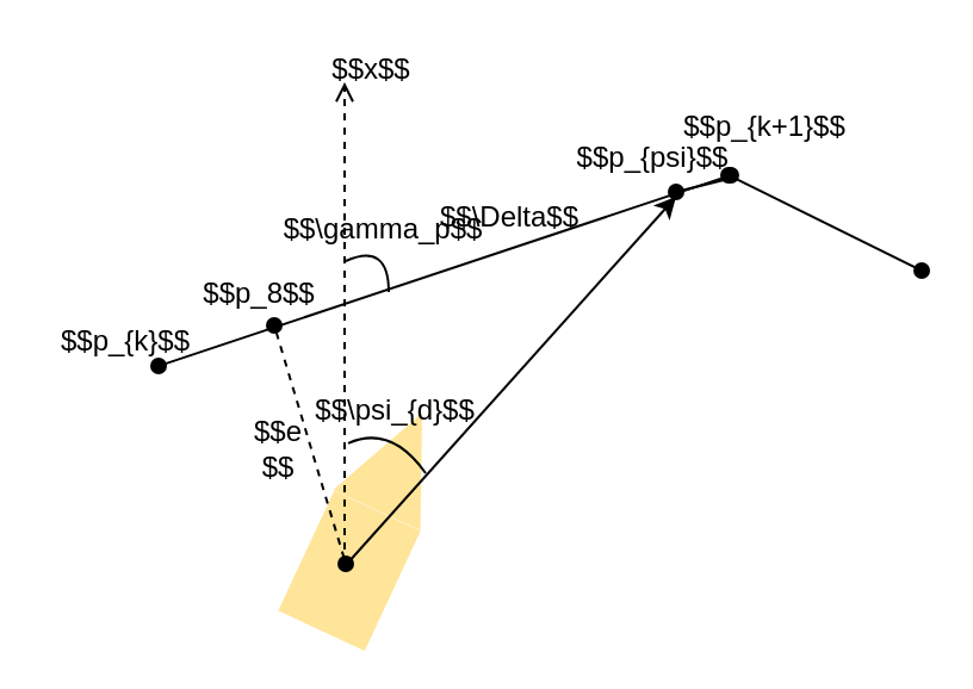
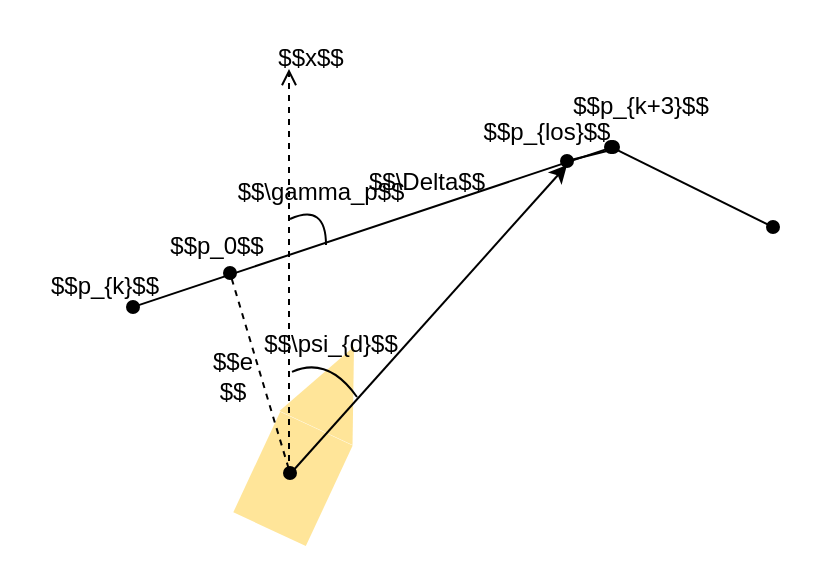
- <mxCell id="7" value="$$p_{k+1}$$" style="text;html=1;align=center;verticalAlign=middle;resizable=0;points=[];autosize=1;strokeColor=none;fillColor=none;" vertex="1" parent="1"><mxGeometry x="281" y="44" width="78" height="18" as="geometry" /></mxCell>
+ <mxCell id="7" value="$$p_{k+3}$$" style="text;html=1;align=center;verticalAlign=middle;resizable=0;points=[];autosize=1;strokeColor=none;fillColor=none;" vertex="1" parent="1"><mxGeometry x="281" y="44" width="78" height="18" as="geometry" /></mxCell>
- <mxCell id="20" value="$$p_{psi}$$" style="text;html=1;align=center;verticalAlign=middle;resizable=0;points=[];autosize=1;strokeColor=none;fillColor=none;" vertex="1" parent="1"><mxGeometry x="236" y="57" width="73" height="18" as="geometry" /></mxCell>
+ <mxCell id="20" value="$$p_{los}$$" style="text;html=1;align=center;verticalAlign=middle;resizable=0;points=[];autosize=1;strokeColor=none;fillColor=none;" vertex="1" parent="1"><mxGeometry x="236" y="57" width="73" height="18" as="geometry" /></mxCell>
- <mxCell id="18" value="$$p_8$$" style="text;html=1;align=center;verticalAlign=middle;resizable=0;points=[];autosize=1;strokeColor=none;fillColor=none;" vertex="1" parent="1"><mxGeometry x="79" y="114" width="57" height="18" as="geometry" /></mxCell>
+ <mxCell id="18" value="$$p_0$$" style="text;html=1;align=center;verticalAlign=middle;resizable=0;points=[];autosize=1;strokeColor=none;fillColor=none;" vertex="1" parent="1"><mxGeometry x="79" y="114" width="57" height="18" as="geometry" /></mxCell>
